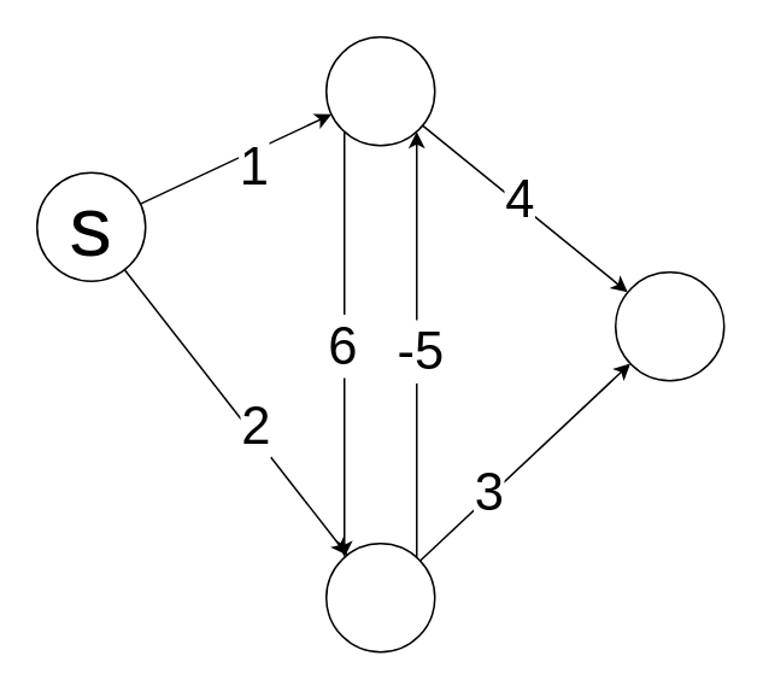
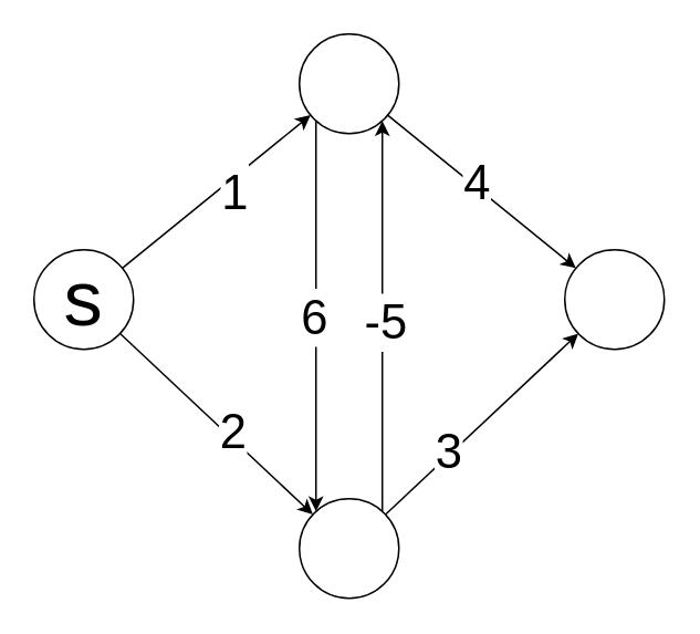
- <mxCell id="6" value="&lt;font style=&quot;font-size: 47px;&quot;&gt;s&lt;/font&gt;" style="ellipse;whiteSpace=wrap;html=1;aspect=fixed;" vertex="1" parent="1"><mxGeometry x="20" y="95" width="60" height="60" as="geometry" /></mxCell>
+ <mxCell id="6" value="&lt;font style=&quot;font-size: 47px;&quot;&gt;s&lt;/font&gt;" style="ellipse;whiteSpace=wrap;html=1;aspect=fixed;" vertex="1" parent="1"><mxGeometry x="20" y="150" width="60" height="60" as="geometry" /></mxCell>
